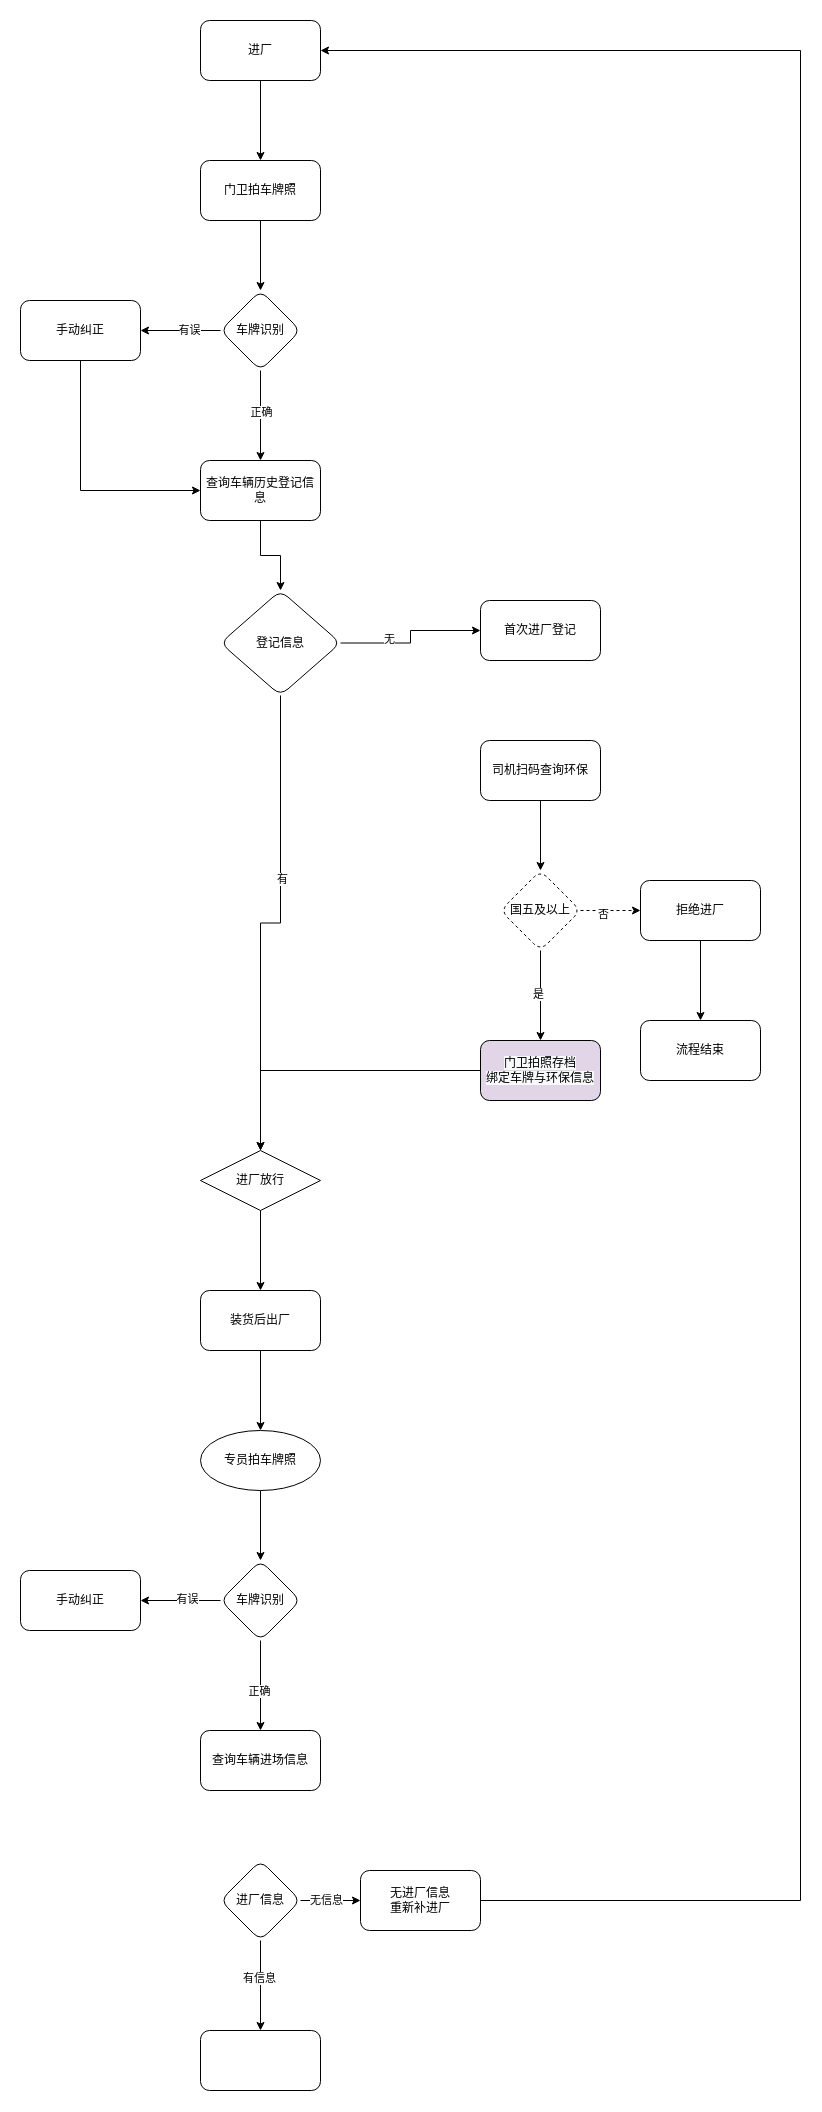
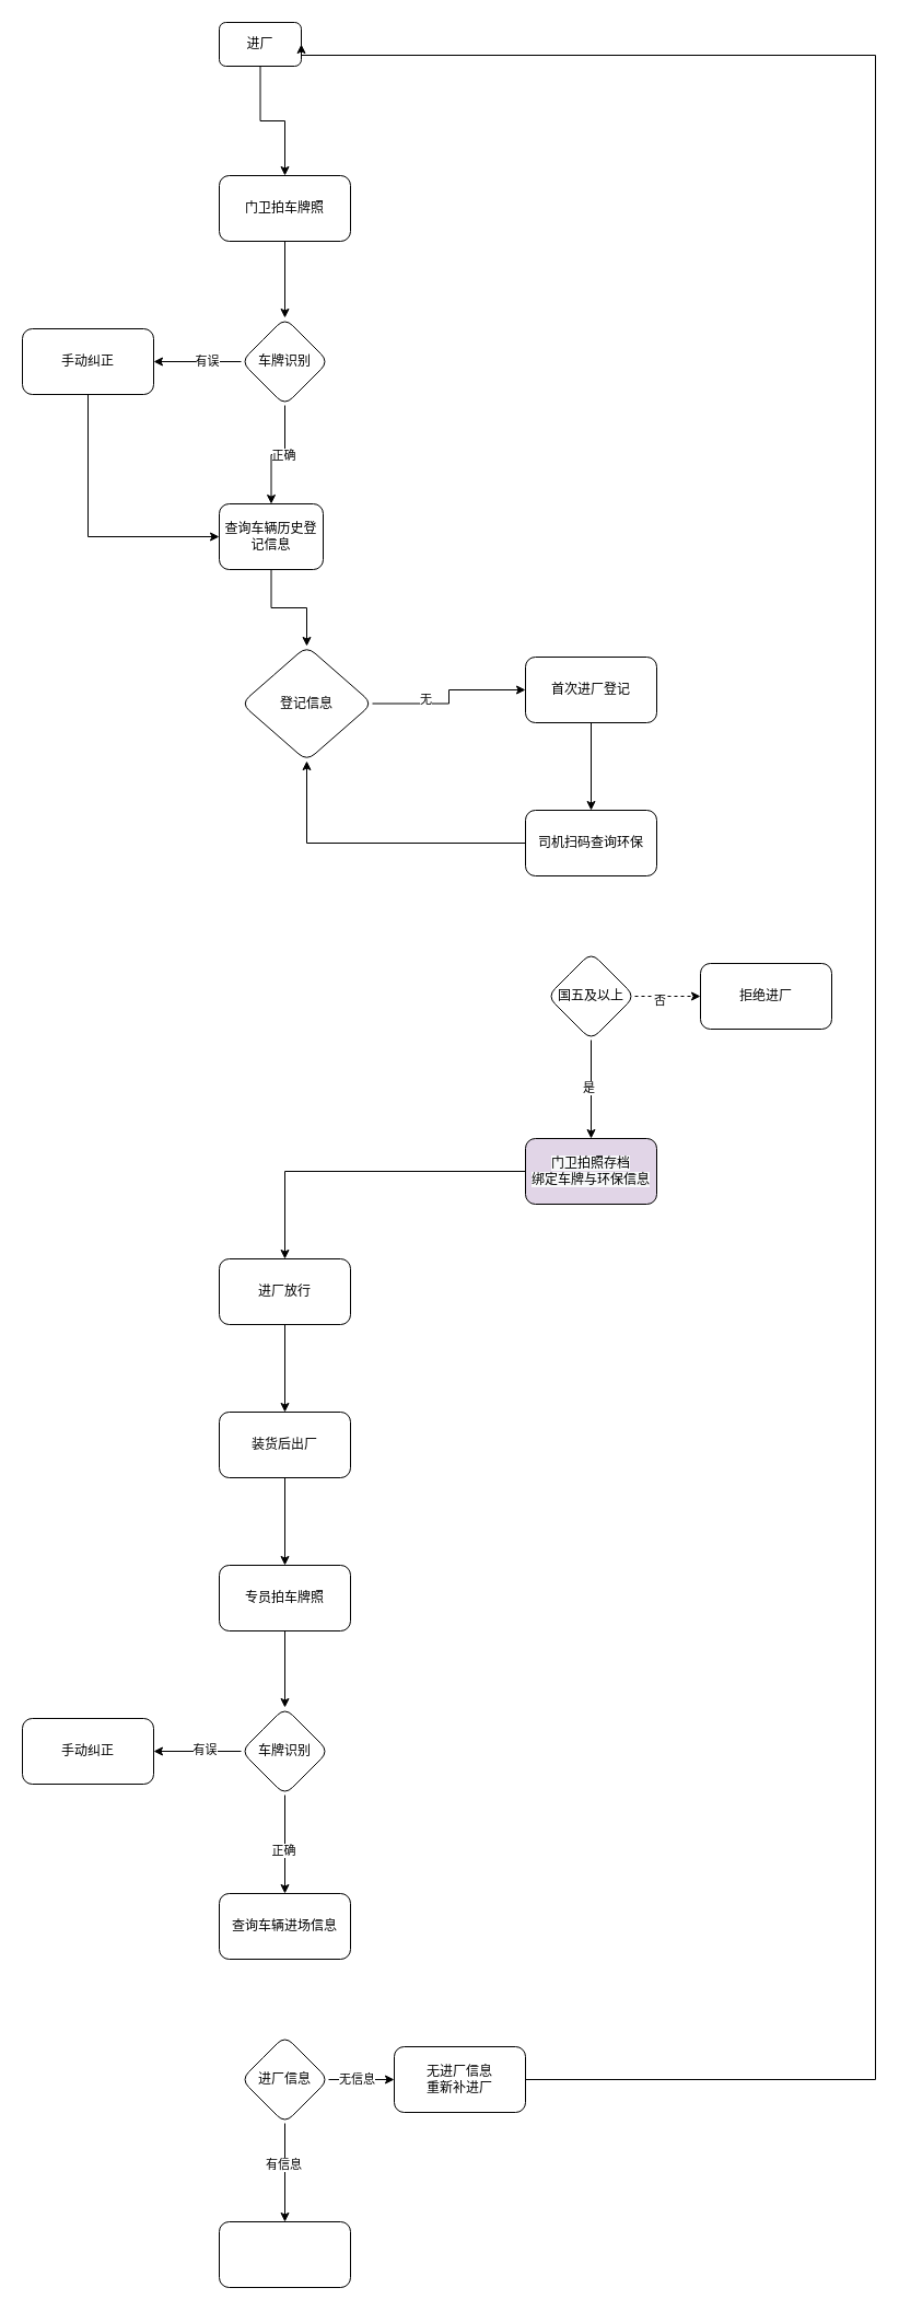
- <mxCell id="3" value="进厂" style="rounded=1;whiteSpace=wrap;html=1;" vertex="1" parent="1"><mxGeometry x="200" y="20" width="120" height="60" as="geometry" /></mxCell>
+ <mxCell id="3" value="进厂" style="rounded=1;whiteSpace=wrap;html=1;" vertex="1" parent="1"><mxGeometry x="200" y="20" width="75" height="40" as="geometry" /></mxCell>
- <mxCell id="14" value="查询车辆历史登记信息" style="whiteSpace=wrap;html=1;rounded=1;" vertex="1" parent="1"><mxGeometry x="200" y="460" width="120" height="60" as="geometry" /></mxCell>
+ <mxCell id="14" value="查询车辆历史登记信息" style="whiteSpace=wrap;html=1;rounded=1;" vertex="1" parent="1"><mxGeometry x="200" y="460" width="95" height="60" as="geometry" /></mxCell>
+ <mxCell id="20" value="" style="edgeStyle=orthogonalEdgeStyle;rounded=0;orthogonalLoop=1;jettySize=auto;html=1;" edge="1" parent="1" source="21" target="25"><mxGeometry relative="1" as="geometry" /></mxCell>
- <mxCell id="24" value="" style="edgeStyle=orthogonalEdgeStyle;rounded=0;orthogonalLoop=1;jettySize=auto;html=1;" edge="1" parent="1" source="25" target="30"><mxGeometry relative="1" as="geometry" /></mxCell>
+ <mxCell id="24" value="" style="edgeStyle=orthogonalEdgeStyle;rounded=0;orthogonalLoop=1;jettySize=auto;html=1;" edge="1" parent="1" source="25" target="19"><mxGeometry relative="1" as="geometry" /></mxCell>
- <mxCell id="30" value="国五及以上" style="rhombus;whiteSpace=wrap;html=1;rounded=1;dashed=1;" vertex="1" parent="1"><mxGeometry x="500" y="870" width="80" height="80" as="geometry" /></mxCell>
+ <mxCell id="30" value="国五及以上" style="rhombus;whiteSpace=wrap;html=1;rounded=1;" vertex="1" parent="1"><mxGeometry x="500" y="870" width="80" height="80" as="geometry" /></mxCell>
- <mxCell id="17" value="" style="edgeStyle=orthogonalEdgeStyle;rounded=0;orthogonalLoop=1;jettySize=auto;html=1;" edge="1" parent="1" source="19" target="23"><mxGeometry relative="1" as="geometry" /></mxCell>
- <mxCell id="18" value="有" style="edgeLabel;html=1;align=center;verticalAlign=middle;resizable=0;points=[];" vertex="1" connectable="0" parent="17"><mxGeometry x="-0.228" y="1" relative="1" as="geometry"><mxPoint as="offset" /></mxGeometry></mxCell>
- <mxCell id="31" value="" style="edgeStyle=orthogonalEdgeStyle;rounded=0;orthogonalLoop=1;jettySize=auto;html=1;" edge="1" parent="1" source="32" target="33"><mxGeometry relative="1" as="geometry" /></mxCell>
- <mxCell id="33" value="流程结束" style="whiteSpace=wrap;html=1;rounded=1;" vertex="1" parent="1"><mxGeometry x="640" y="1020" width="120" height="60" as="geometry" /></mxCell>
- <mxCell id="23" value="进厂放行" style="rhombus;whiteSpace=wrap;html=1;" vertex="1" parent="1"><mxGeometry x="200" y="1150" width="120" height="60" as="geometry" /></mxCell>
+ <mxCell id="23" value="进厂放行" style="whiteSpace=wrap;html=1;rounded=1;" vertex="1" parent="1"><mxGeometry x="200" y="1150" width="120" height="60" as="geometry" /></mxCell>
- <mxCell id="39" value="专员拍车牌照" style="ellipse;whiteSpace=wrap;html=1;" vertex="1" parent="1"><mxGeometry x="200" y="1430" width="120" height="60" as="geometry" /></mxCell>
+ <mxCell id="39" value="专员拍车牌照" style="whiteSpace=wrap;html=1;rounded=1;" vertex="1" parent="1"><mxGeometry x="200" y="1430" width="120" height="60" as="geometry" /></mxCell>
